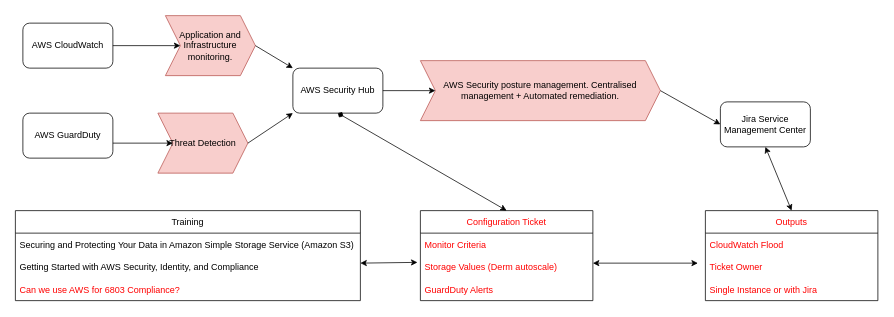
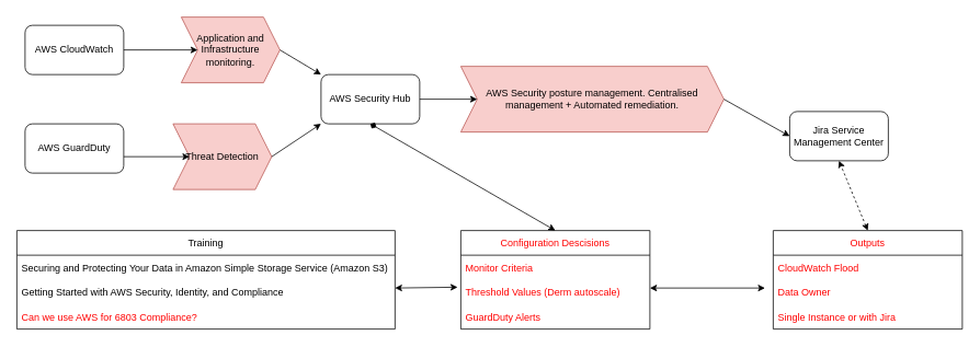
- <mxCell id="30" value="" style="endArrow=classic;startArrow=classic;html=1;rounded=0;fontColor=#FF0000;exitX=0.5;exitY=0;exitDx=0;exitDy=0;entryX=0.5;entryY=1;entryDx=0;entryDy=0;" edge="1" parent="1" source="23" target="8"><mxGeometry width="50" height="50" relative="1" as="geometry"><mxPoint x="1020" y="250" as="sourcePoint" /><mxPoint x="1070" y="200" as="targetPoint" /></mxGeometry></mxCell>
+ <mxCell id="30" value="" style="endArrow=classic;startArrow=classic;html=1;rounded=0;fontColor=#FF0000;exitX=0.5;exitY=0;exitDx=0;exitDy=0;entryX=0.5;entryY=1;entryDx=0;entryDy=0;dashed=1;" edge="1" parent="1" source="23" target="8"><mxGeometry width="50" height="50" relative="1" as="geometry"><mxPoint x="1020" y="250" as="sourcePoint" /><mxPoint x="1070" y="200" as="targetPoint" /></mxGeometry></mxCell>
- <mxCell id="19" value="Configuration Ticket" style="swimlane;fontStyle=0;childLayout=stackLayout;horizontal=1;startSize=30;horizontalStack=0;resizeParent=1;resizeParentMax=0;resizeLast=0;collapsible=1;marginBottom=0;fontColor=#FF0000;" vertex="1" parent="1"><mxGeometry x="560" y="280" width="230" height="120" as="geometry" /></mxCell>
+ <mxCell id="19" value="Configuration Descisions" style="swimlane;fontStyle=0;childLayout=stackLayout;horizontal=1;startSize=30;horizontalStack=0;resizeParent=1;resizeParentMax=0;resizeLast=0;collapsible=1;marginBottom=0;fontColor=#FF0000;" vertex="1" parent="1"><mxGeometry x="560" y="280" width="230" height="120" as="geometry" /></mxCell>
- <mxCell id="21" value="Storage Values (Derm autoscale)" style="text;strokeColor=none;fillColor=none;align=left;verticalAlign=middle;spacingLeft=4;spacingRight=4;overflow=hidden;points=[[0,0.5],[1,0.5]];portConstraint=eastwest;rotatable=0;fontColor=#FF0000;" vertex="1" parent="19"><mxGeometry y="60" width="230" height="30" as="geometry" /></mxCell>
+ <mxCell id="21" value="Threshold Values (Derm autoscale)" style="text;strokeColor=none;fillColor=none;align=left;verticalAlign=middle;spacingLeft=4;spacingRight=4;overflow=hidden;points=[[0,0.5],[1,0.5]];portConstraint=eastwest;rotatable=0;fontColor=#FF0000;" vertex="1" parent="19"><mxGeometry y="60" width="230" height="30" as="geometry" /></mxCell>
- <mxCell id="25" value="Ticket Owner" style="text;strokeColor=none;fillColor=none;align=left;verticalAlign=middle;spacingLeft=4;spacingRight=4;overflow=hidden;points=[[0,0.5],[1,0.5]];portConstraint=eastwest;rotatable=0;fontColor=#FF0000;" vertex="1" parent="23"><mxGeometry y="60" width="230" height="30" as="geometry" /></mxCell>
+ <mxCell id="25" value="Data Owner" style="text;strokeColor=none;fillColor=none;align=left;verticalAlign=middle;spacingLeft=4;spacingRight=4;overflow=hidden;points=[[0,0.5],[1,0.5]];portConstraint=eastwest;rotatable=0;fontColor=#FF0000;" vertex="1" parent="23"><mxGeometry y="60" width="230" height="30" as="geometry" /></mxCell>
